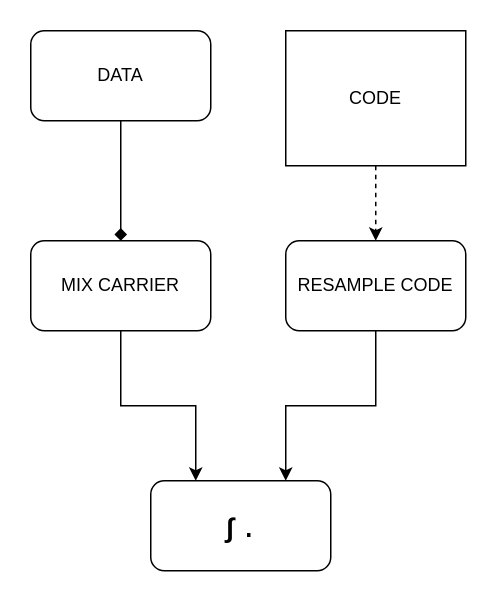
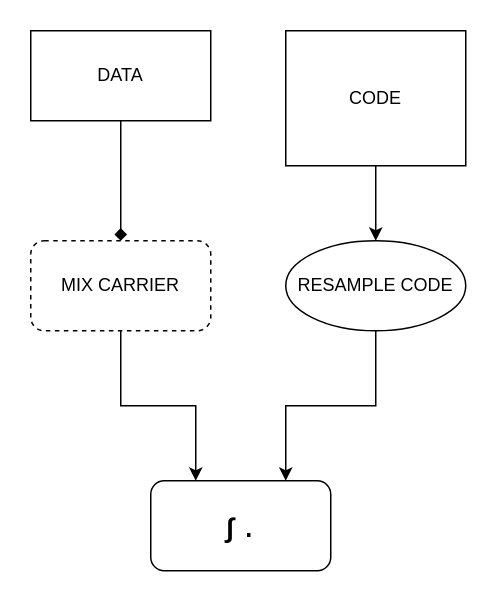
- <mxCell id="8" value="DATA" style="whiteSpace=wrap;html=1;rounded=1;" vertex="1" parent="1"><mxGeometry x="20" y="20" width="120" height="60" as="geometry" /></mxCell>
+ <mxCell id="8" value="DATA" style="rounded=0;whiteSpace=wrap;html=1;" vertex="1" parent="1"><mxGeometry x="20" y="20" width="120" height="60" as="geometry" /></mxCell>
- <mxCell id="9" style="edgeStyle=orthogonalEdgeStyle;rounded=0;orthogonalLoop=1;jettySize=auto;html=1;exitX=0.5;exitY=1;exitDx=0;exitDy=0;entryX=0.5;entryY=0;entryDx=0;entryDy=0;dashed=1;" edge="1" parent="1" source="10" target="5"><mxGeometry relative="1" as="geometry" /></mxCell>
+ <mxCell id="9" style="edgeStyle=orthogonalEdgeStyle;rounded=0;orthogonalLoop=1;jettySize=auto;html=1;exitX=0.5;exitY=1;exitDx=0;exitDy=0;entryX=0.5;entryY=0;entryDx=0;entryDy=0;" edge="1" parent="1" source="10" target="5"><mxGeometry relative="1" as="geometry" /></mxCell>
- <mxCell id="3" value="MIX CARRIER" style="rounded=1;whiteSpace=wrap;html=1;" vertex="1" parent="1"><mxGeometry x="20" y="160" width="120" height="60" as="geometry" /></mxCell>
+ <mxCell id="3" value="MIX CARRIER" style="rounded=1;whiteSpace=wrap;html=1;dashed=1;" vertex="1" parent="1"><mxGeometry x="20" y="160" width="120" height="60" as="geometry" /></mxCell>
- <mxCell id="5" value="RESAMPLE CODE" style="rounded=1;whiteSpace=wrap;html=1;" vertex="1" parent="1"><mxGeometry x="190" y="160" width="120" height="60" as="geometry" /></mxCell>
+ <mxCell id="5" value="RESAMPLE CODE" style="ellipse;whiteSpace=wrap;html=1;" vertex="1" parent="1"><mxGeometry x="190" y="160" width="120" height="60" as="geometry" /></mxCell>
